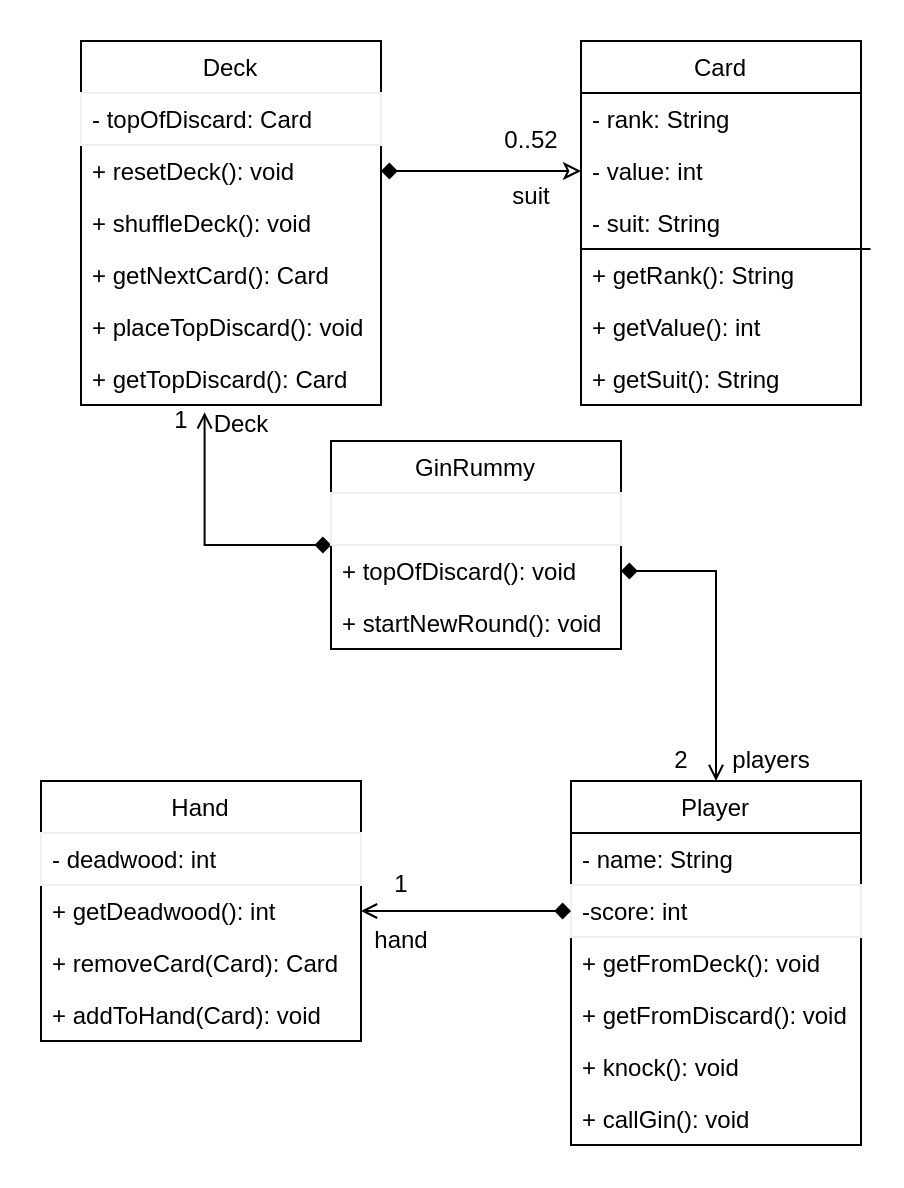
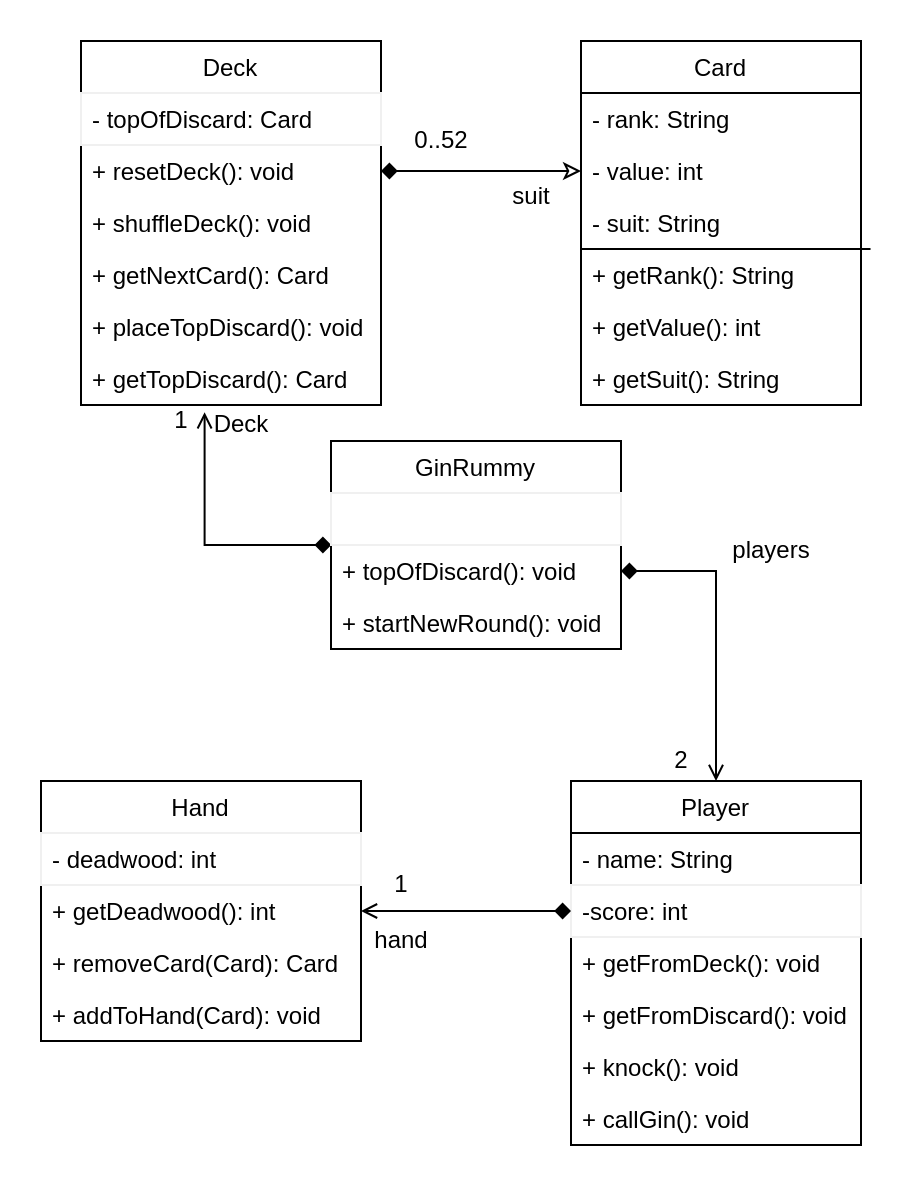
- <mxCell id="35" value="0..52" style="text;html=1;align=center;verticalAlign=middle;resizable=0;points=[];autosize=1;strokeColor=none;" vertex="1" parent="1"><mxGeometry x="245" y="60" width="40" height="20" as="geometry" /></mxCell>
+ <mxCell id="35" value="0..52" style="text;html=1;align=center;verticalAlign=middle;resizable=0;points=[];autosize=1;strokeColor=none;" vertex="1" parent="1"><mxGeometry x="200" y="60" width="40" height="20" as="geometry" /></mxCell>
- <mxCell id="44" value="players" style="text;html=1;align=center;verticalAlign=middle;resizable=0;points=[];autosize=1;strokeColor=none;" vertex="1" parent="1"><mxGeometry x="360" y="370" width="50" height="20" as="geometry" /></mxCell>
+ <mxCell id="44" value="players" style="text;html=1;align=center;verticalAlign=middle;resizable=0;points=[];autosize=1;strokeColor=none;" vertex="1" parent="1"><mxGeometry x="360" y="265" width="50" height="20" as="geometry" /></mxCell>
